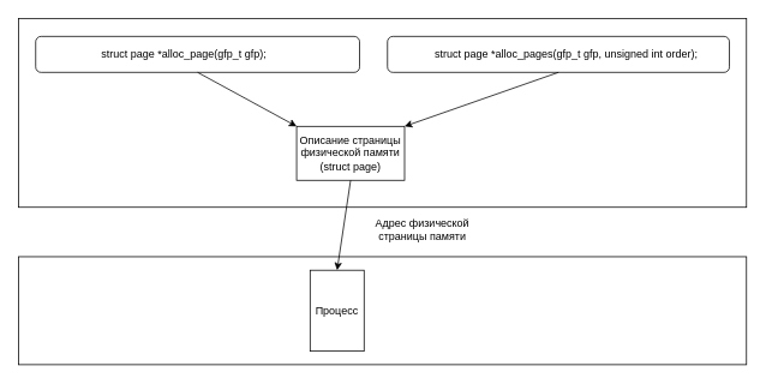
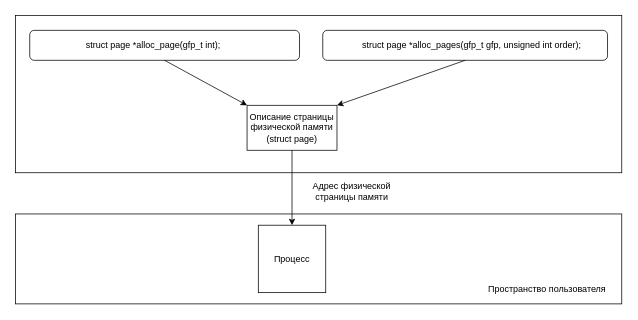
- <mxCell id="14" value="struct page *alloc_page(gfp_t gfp);" style="text;html=1;strokeColor=none;fillColor=none;align=center;verticalAlign=middle;whiteSpace=wrap;rounded=0;" vertex="1" parent="1"><mxGeometry x="29" y="45" width="350" height="30" as="geometry" /></mxCell>
+ <mxCell id="14" value="struct page *alloc_page(gfp_t int);" style="text;html=1;strokeColor=none;fillColor=none;align=center;verticalAlign=middle;whiteSpace=wrap;rounded=0;" vertex="1" parent="1"><mxGeometry x="29" y="45" width="350" height="30" as="geometry" /></mxCell>
- <mxCell id="7" value="Процесс" style="whiteSpace=wrap;html=1;aspect=fixed;fillColor=default;" parent="1" vertex="1"><mxGeometry x="344" y="300" width="60" height="90" as="geometry" /></mxCell>
+ <mxCell id="7" value="Процесс" style="whiteSpace=wrap;html=1;aspect=fixed;fillColor=default;" parent="1" vertex="1"><mxGeometry x="344" y="300" width="90" height="90" as="geometry" /></mxCell>
+ <mxCell id="12" value="Пространство пользователя" style="text;html=1;strokeColor=none;fillColor=none;align=center;verticalAlign=middle;whiteSpace=wrap;rounded=0;" parent="1" vertex="1"><mxGeometry x="649" y="370" width="161" height="30" as="geometry" /></mxCell>
